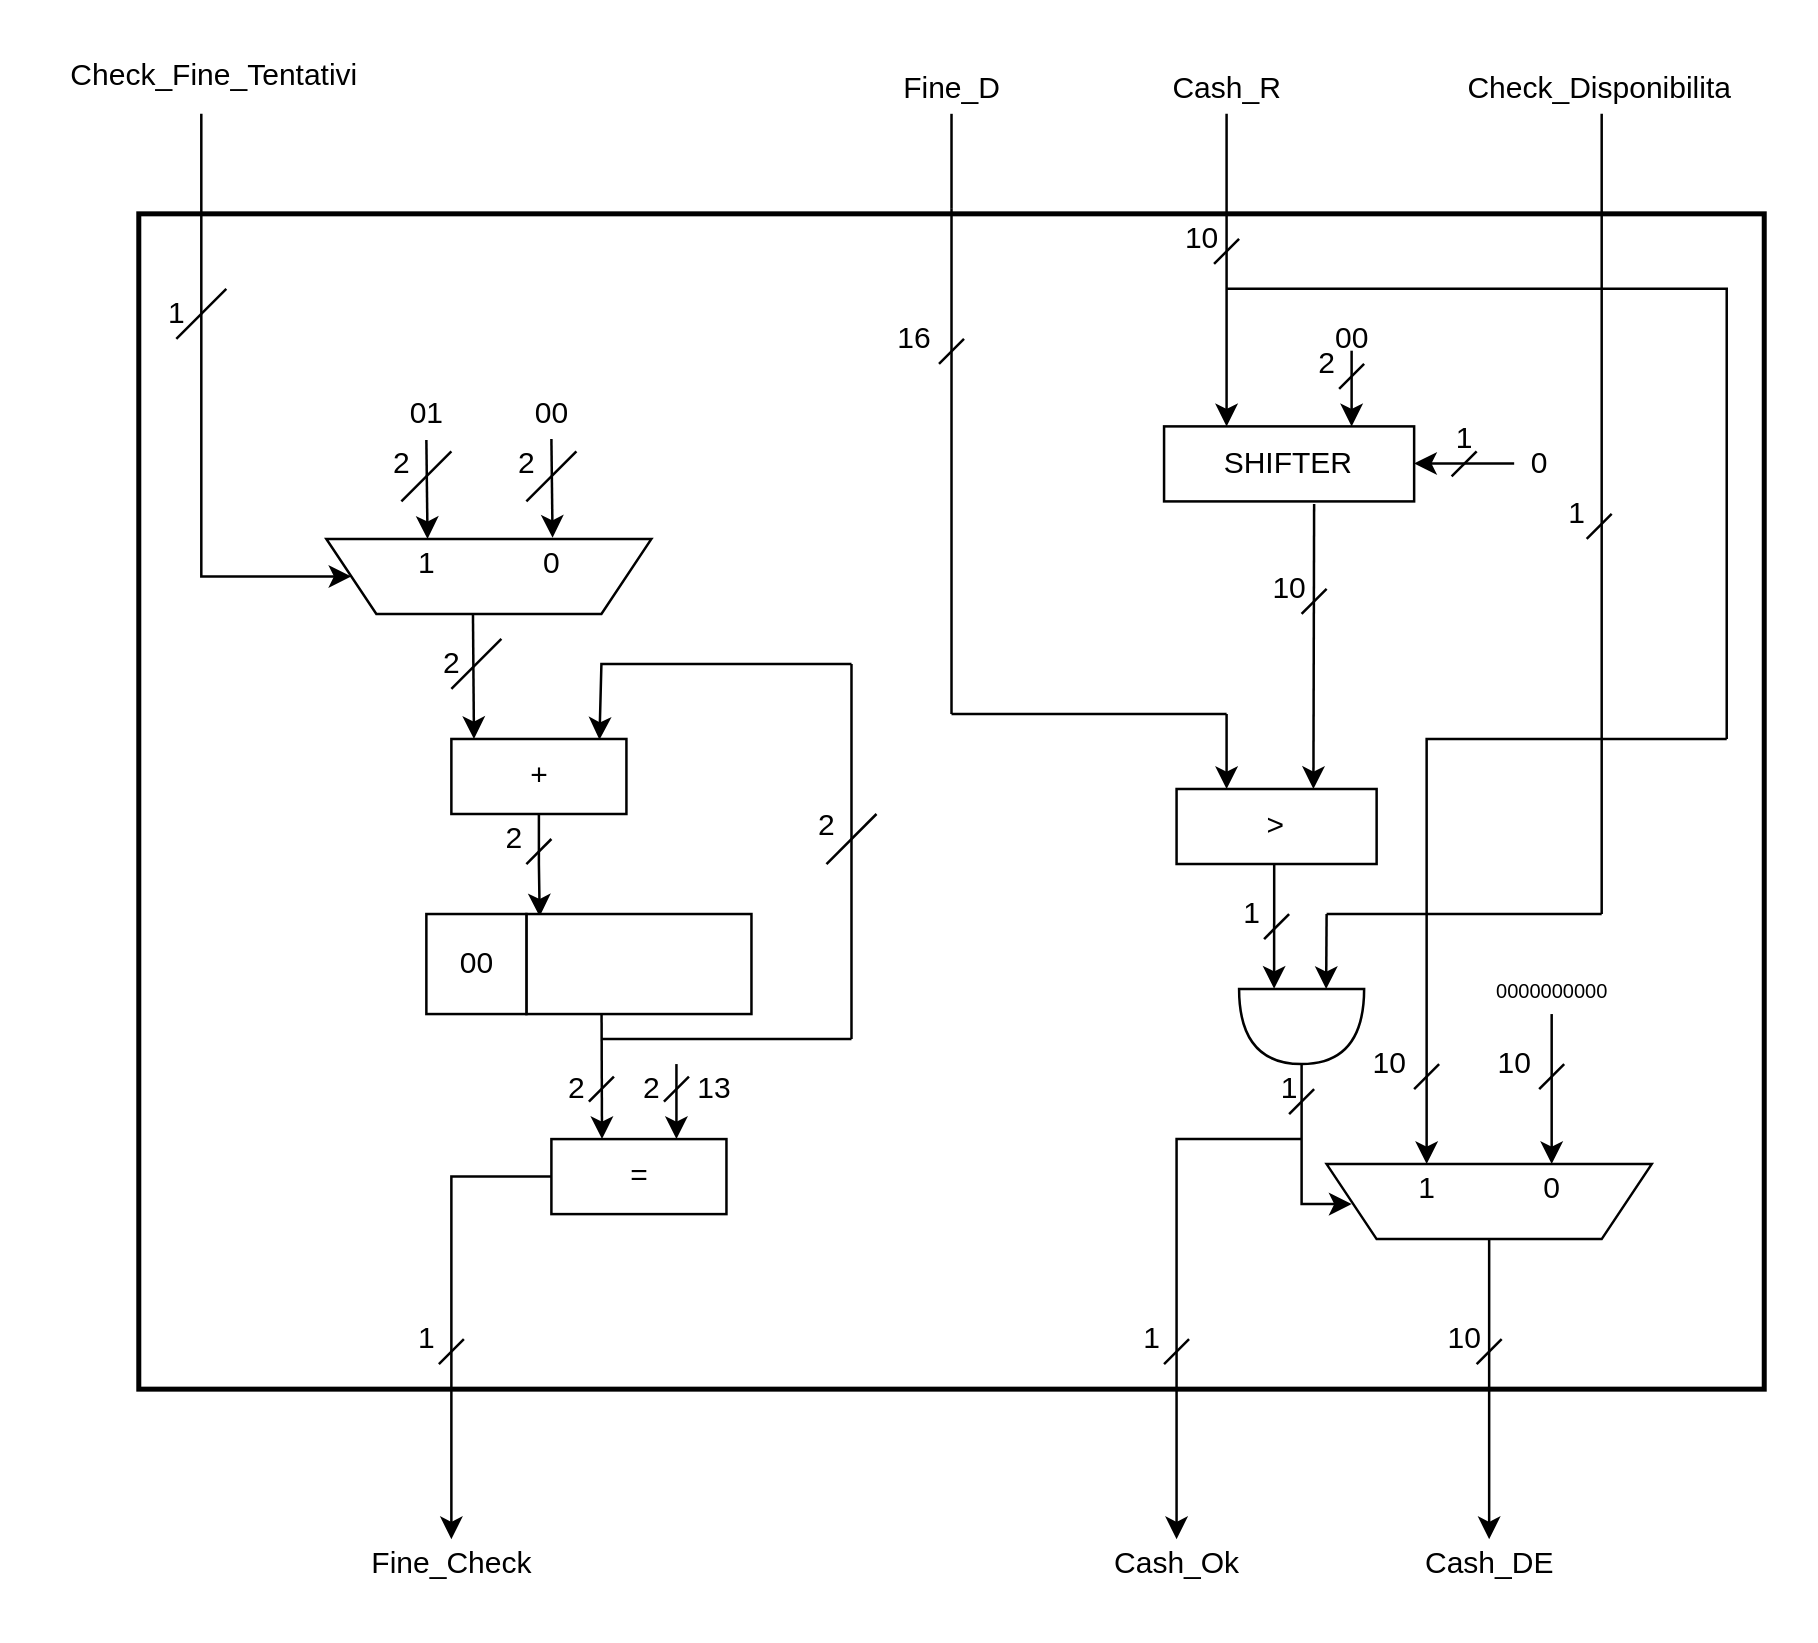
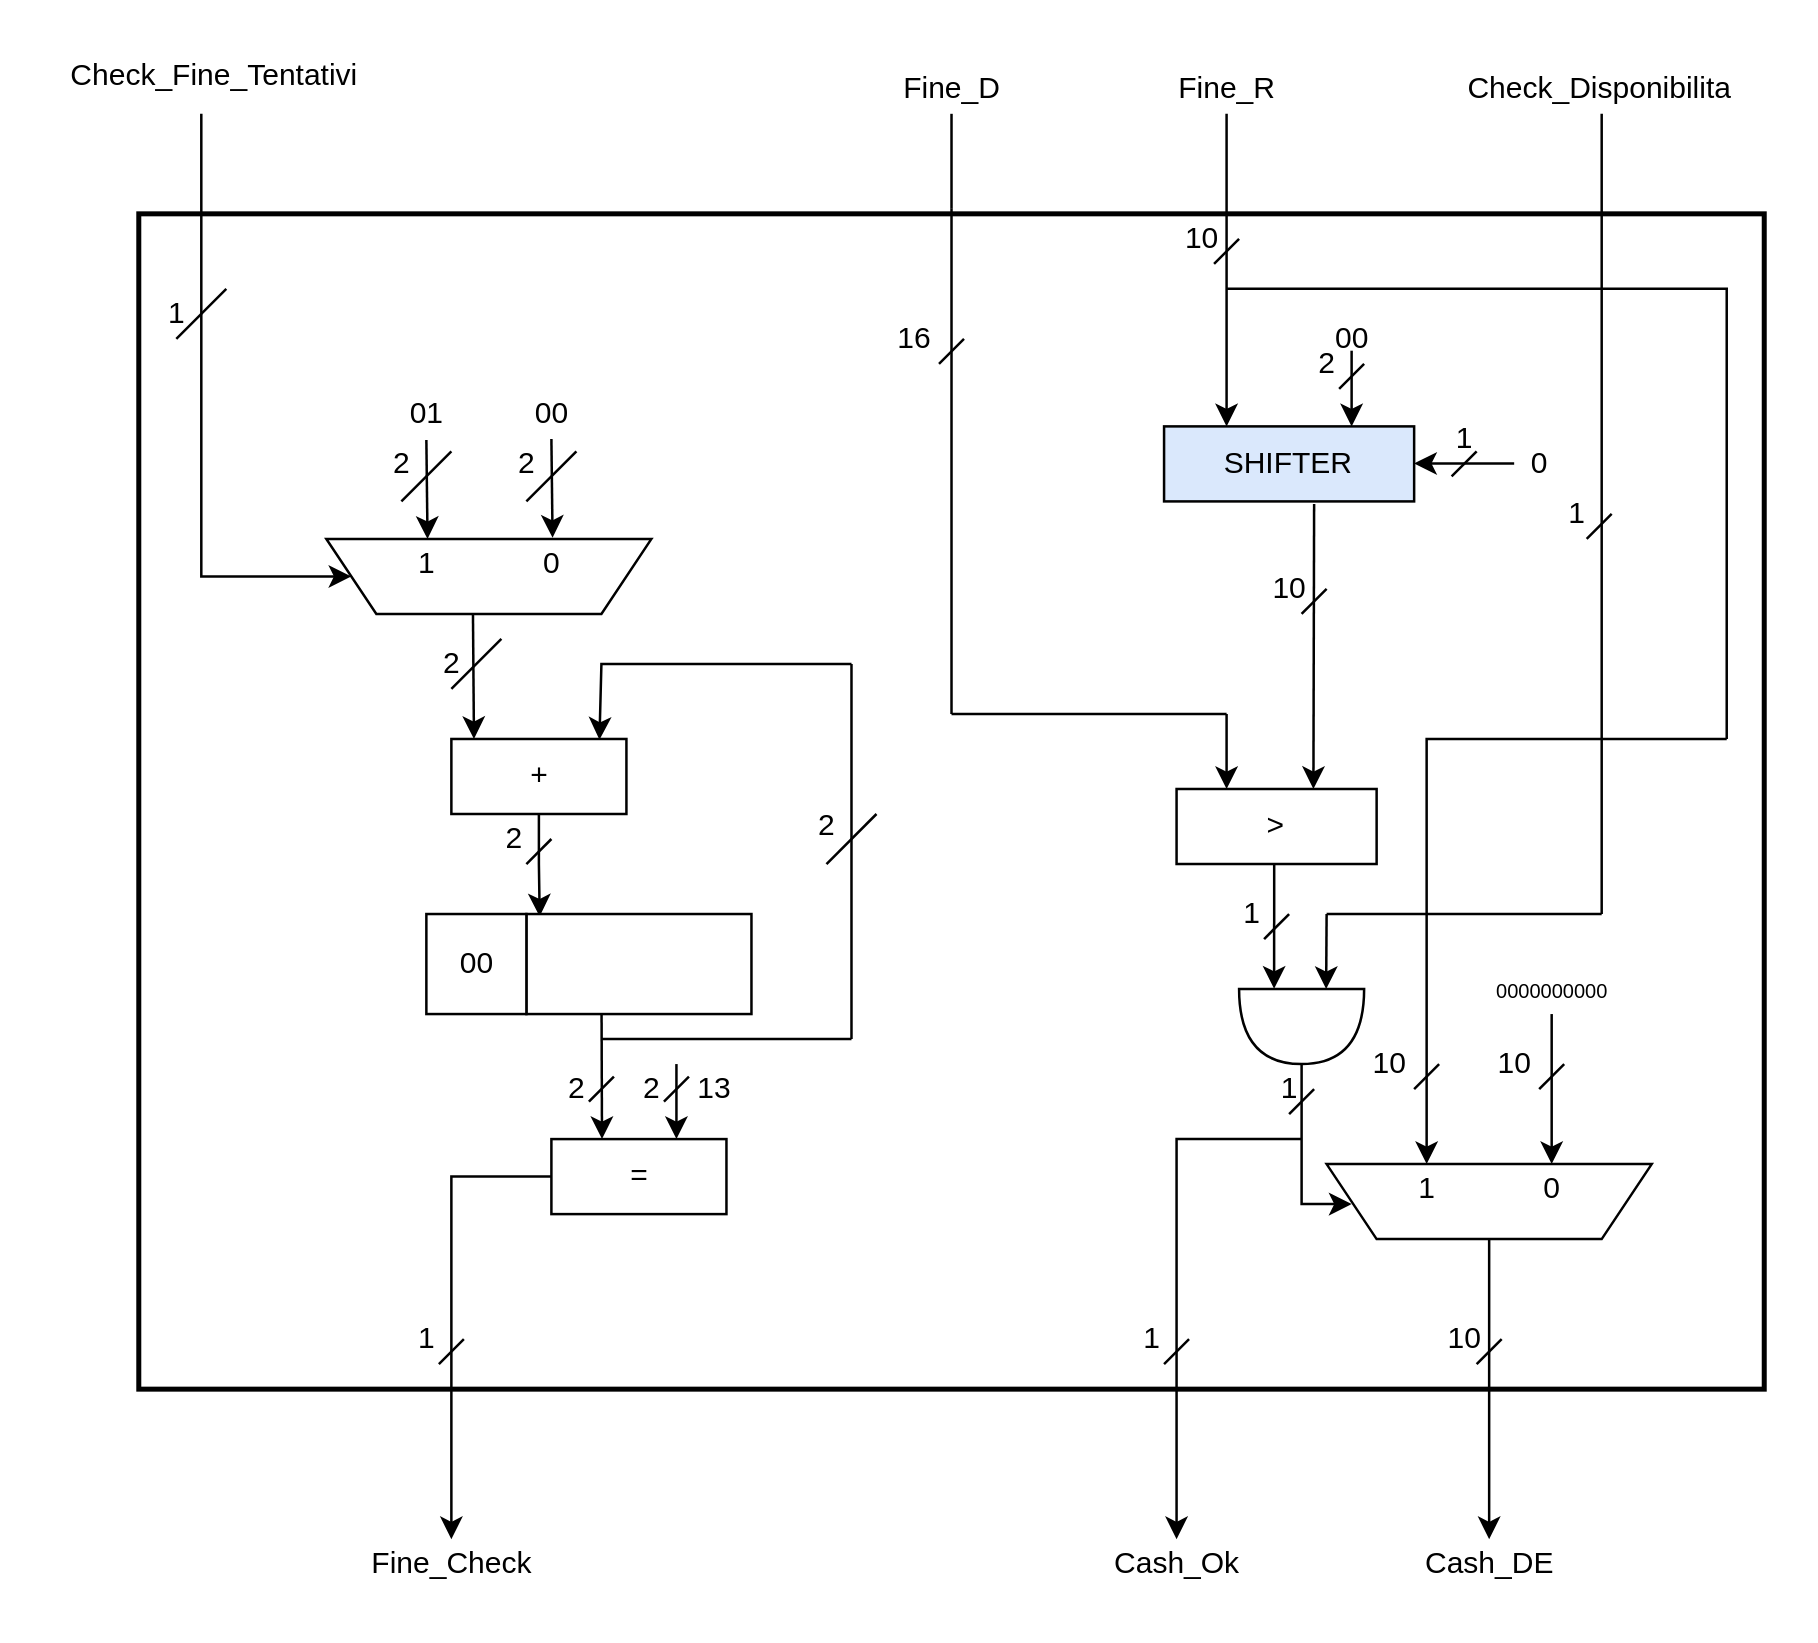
- <mxCell id="45" value="&lt;font style=&quot;vertical-align: inherit&quot;&gt;&lt;font style=&quot;vertical-align: inherit&quot;&gt;Cash_R&lt;/font&gt;&lt;/font&gt;" style="text;html=1;align=center;verticalAlign=middle;resizable=0;points=[];autosize=1;" parent="1" vertex="1"><mxGeometry x="460" y="25" width="60" height="20" as="geometry" /></mxCell>
+ <mxCell id="45" value="&lt;font style=&quot;vertical-align: inherit&quot;&gt;&lt;font style=&quot;vertical-align: inherit&quot;&gt;Fine_R&lt;/font&gt;&lt;/font&gt;" style="text;html=1;align=center;verticalAlign=middle;resizable=0;points=[];autosize=1;" parent="1" vertex="1"><mxGeometry x="460" y="25" width="60" height="20" as="geometry" /></mxCell>
- <mxCell id="13" value="SHIFTER" style="rounded=0;whiteSpace=wrap;html=1;" parent="1" vertex="1"><mxGeometry x="465" y="170" width="100" height="30" as="geometry" /></mxCell>
+ <mxCell id="13" value="SHIFTER" style="rounded=0;whiteSpace=wrap;html=1;fillColor=#dae8fc;" parent="1" vertex="1"><mxGeometry x="465" y="170" width="100" height="30" as="geometry" /></mxCell>
